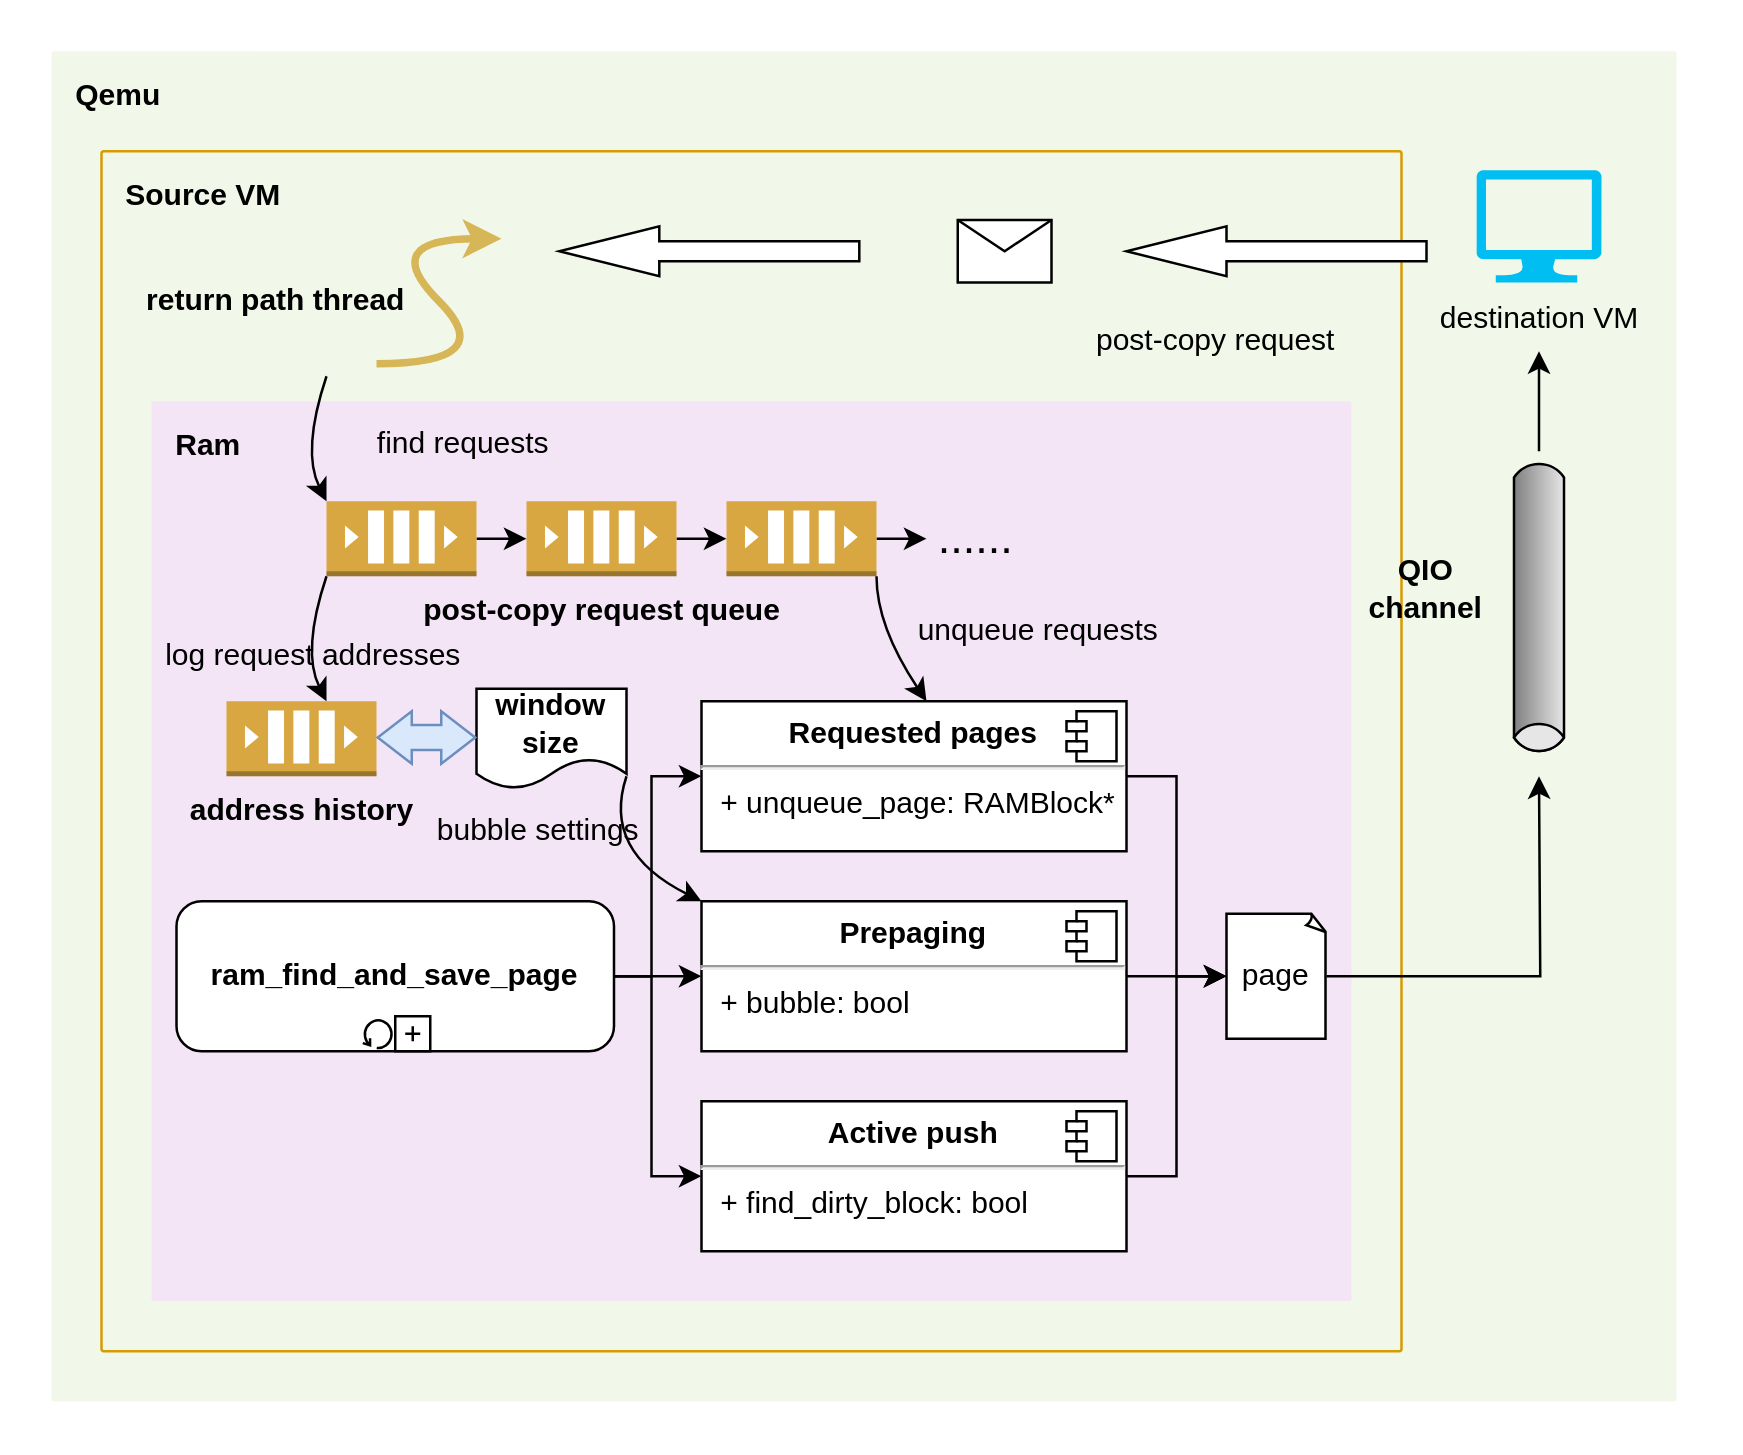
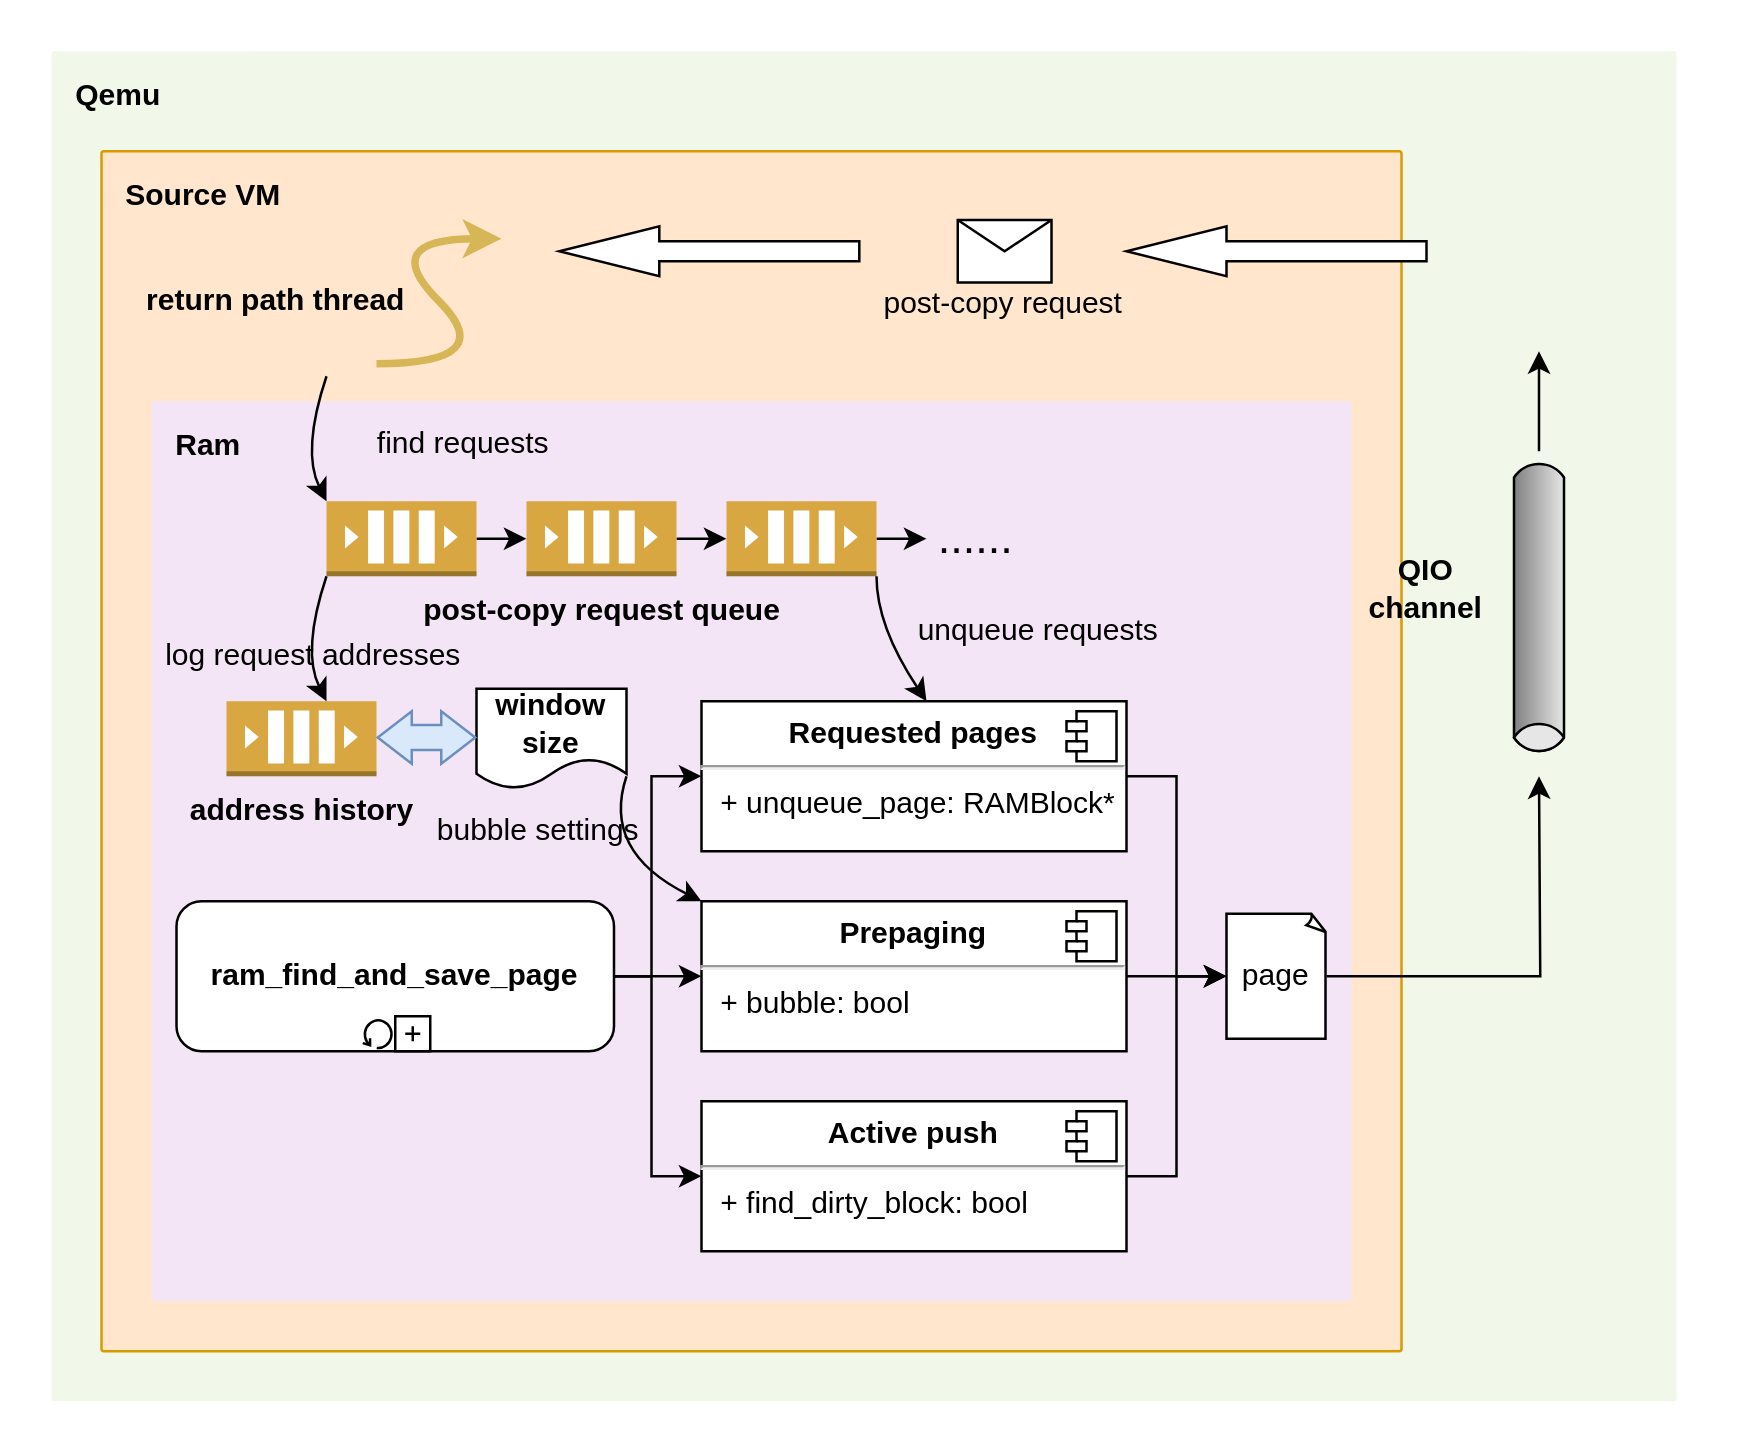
- <mxCell id="3" value="&lt;b&gt;&lt;font color=&quot;#000000&quot;&gt;Source VM&lt;/font&gt;&lt;/b&gt;" style="sketch=0;points=[[0,0,0],[0.25,0,0],[0.5,0,0],[0.75,0,0],[1,0,0],[1,0.25,0],[1,0.5,0],[1,0.75,0],[1,1,0],[0.75,1,0],[0.5,1,0],[0.25,1,0],[0,1,0],[0,0.75,0],[0,0.5,0],[0,0.25,0]];rounded=1;absoluteArcSize=1;arcSize=2;html=1;strokeColor=#d79b00;shadow=0;dashed=0;fontSize=12;align=left;verticalAlign=top;spacing=10;spacingTop=-4;fillColor=#f1f8e9;" vertex="1" parent="1"><mxGeometry x="40" y="60" width="520" height="480" as="geometry" /></mxCell>
+ <mxCell id="3" value="&lt;b&gt;&lt;font color=&quot;#000000&quot;&gt;Source VM&lt;/font&gt;&lt;/b&gt;" style="sketch=0;points=[[0,0,0],[0.25,0,0],[0.5,0,0],[0.75,0,0],[1,0,0],[1,0.25,0],[1,0.5,0],[1,0.75,0],[1,1,0],[0.75,1,0],[0.5,1,0],[0.25,1,0],[0,1,0],[0,0.75,0],[0,0.5,0],[0,0.25,0]];rounded=1;absoluteArcSize=1;arcSize=2;html=1;strokeColor=#d79b00;shadow=0;dashed=0;fontSize=12;align=left;verticalAlign=top;spacing=10;spacingTop=-4;fillColor=#ffe6cc;" vertex="1" parent="1"><mxGeometry x="40" y="60" width="520" height="480" as="geometry" /></mxCell>
- <mxCell id="6" value="destination VM" style="verticalLabelPosition=bottom;html=1;verticalAlign=top;align=center;strokeColor=none;fillColor=#00BEF2;shape=mxgraph.azure.computer;pointerEvents=1;" vertex="1" parent="1"><mxGeometry x="590" y="67.5" width="50" height="45" as="geometry" /></mxCell>
- <mxCell id="36" value="post-copy request" style="text;html=1;strokeColor=none;fillColor=none;align=center;verticalAlign=middle;whiteSpace=wrap;rounded=0;fontSize=12;" vertex="1" parent="1"><mxGeometry x="428.12" y="127.5" width="116.25" height="17.5" as="geometry" /></mxCell>
+ <mxCell id="36" value="post-copy request" style="text;html=1;strokeColor=none;fillColor=none;align=center;verticalAlign=middle;whiteSpace=wrap;rounded=0;fontSize=12;" vertex="1" parent="1"><mxGeometry x="343.12" y="112.5" width="116.25" height="17.5" as="geometry" /></mxCell>
